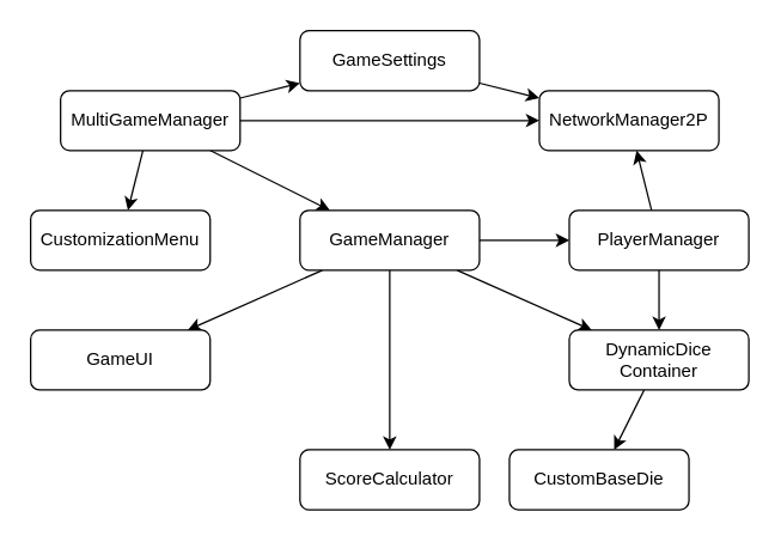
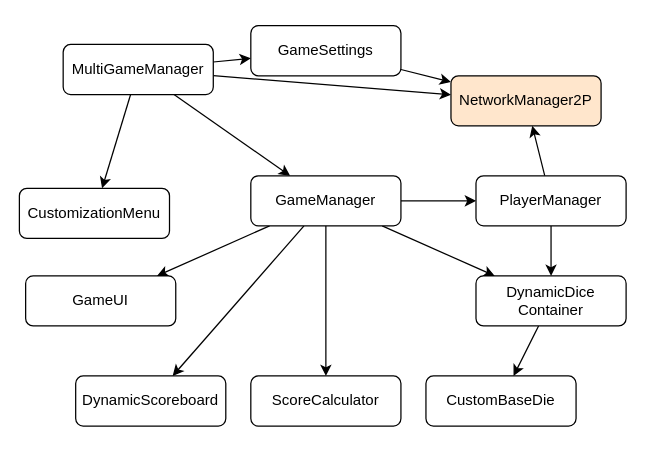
- <mxCell id="6" value="MultiGameManager" style="rounded=1;whiteSpace=wrap;html=1;strokeWidth=1;shadow=0;textShadow=0;comic=0;backgroundOutline=0;metaEdit=0;fixDash=0;snapToPoint=0;" vertex="1" parent="1"><mxGeometry x="40" y="60" width="120" height="40" as="geometry" /></mxCell>
+ <mxCell id="6" value="MultiGameManager" style="rounded=1;whiteSpace=wrap;html=1;strokeWidth=1;shadow=0;textShadow=0;comic=0;backgroundOutline=0;metaEdit=0;fixDash=0;snapToPoint=0;" vertex="1" parent="1"><mxGeometry x="50" y="35" width="120" height="40" as="geometry" /></mxCell>
- <mxCell id="16" value="NetworkManager2P" style="rounded=1;whiteSpace=wrap;html=1;strokeWidth=1;shadow=0;textShadow=0;comic=0;backgroundOutline=0;metaEdit=0;fixDash=0;snapToPoint=0;" vertex="1" parent="1"><mxGeometry x="360" y="60" width="120" height="40" as="geometry" /></mxCell>
+ <mxCell id="16" value="NetworkManager2P" style="rounded=1;whiteSpace=wrap;html=1;strokeWidth=1;shadow=0;textShadow=0;comic=0;backgroundOutline=0;metaEdit=0;fixDash=0;snapToPoint=0;fillColor=#ffe6cc;" vertex="1" parent="1"><mxGeometry x="360" y="60" width="120" height="40" as="geometry" /></mxCell>
- <mxCell id="7" value="CustomizationMenu" style="rounded=1;whiteSpace=wrap;html=1;strokeWidth=1;shadow=0;textShadow=0;comic=0;backgroundOutline=0;metaEdit=0;fixDash=0;snapToPoint=0;" vertex="1" parent="1"><mxGeometry x="20" y="140" width="120" height="40" as="geometry" /></mxCell>
+ <mxCell id="7" value="CustomizationMenu" style="rounded=1;whiteSpace=wrap;html=1;strokeWidth=1;shadow=0;textShadow=0;comic=0;backgroundOutline=0;metaEdit=0;fixDash=0;snapToPoint=0;" vertex="1" parent="1"><mxGeometry x="15" y="150" width="120" height="40" as="geometry" /></mxCell>
+ <mxCell id="10" style="rounded=0;orthogonalLoop=1;jettySize=auto;html=1;" edge="1" parent="1" source="13" target="23"><mxGeometry relative="1" as="geometry" /></mxCell>
+ <mxCell id="23" value="DynamicScoreboard" style="rounded=1;whiteSpace=wrap;html=1;strokeWidth=1;shadow=0;textShadow=0;comic=0;backgroundOutline=0;metaEdit=0;fixDash=0;snapToPoint=0;" vertex="1" parent="1"><mxGeometry x="60" y="300" width="120" height="40" as="geometry" /></mxCell>
